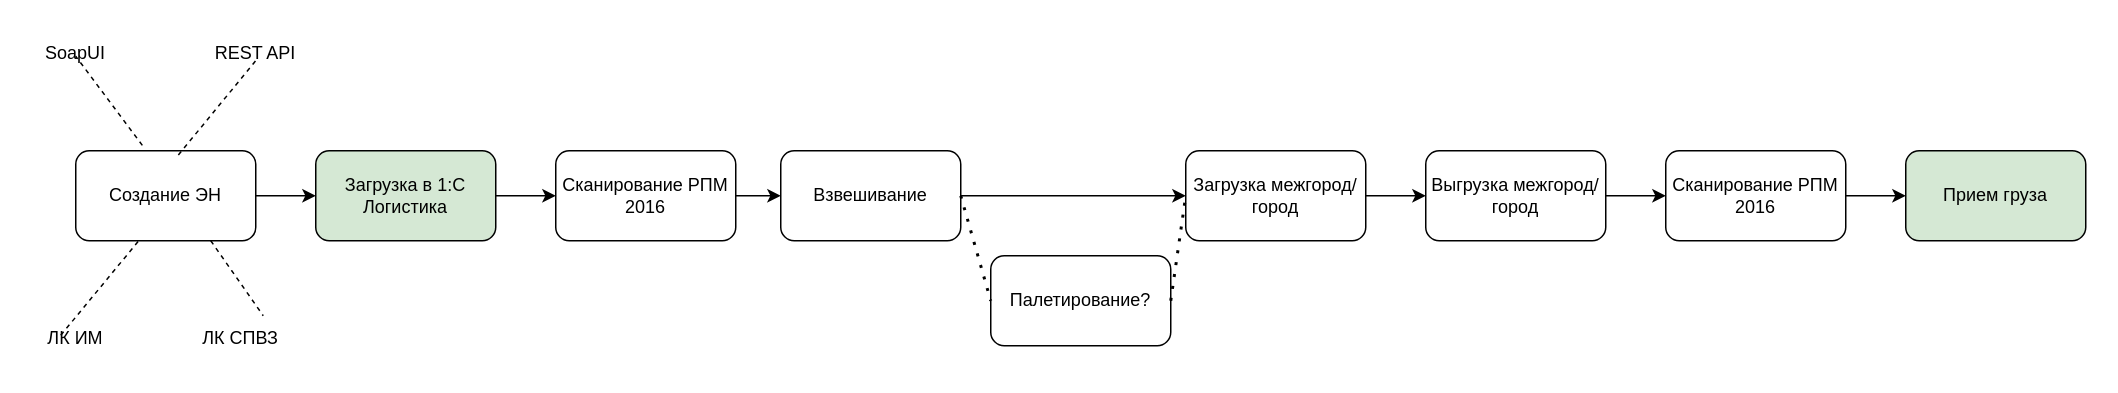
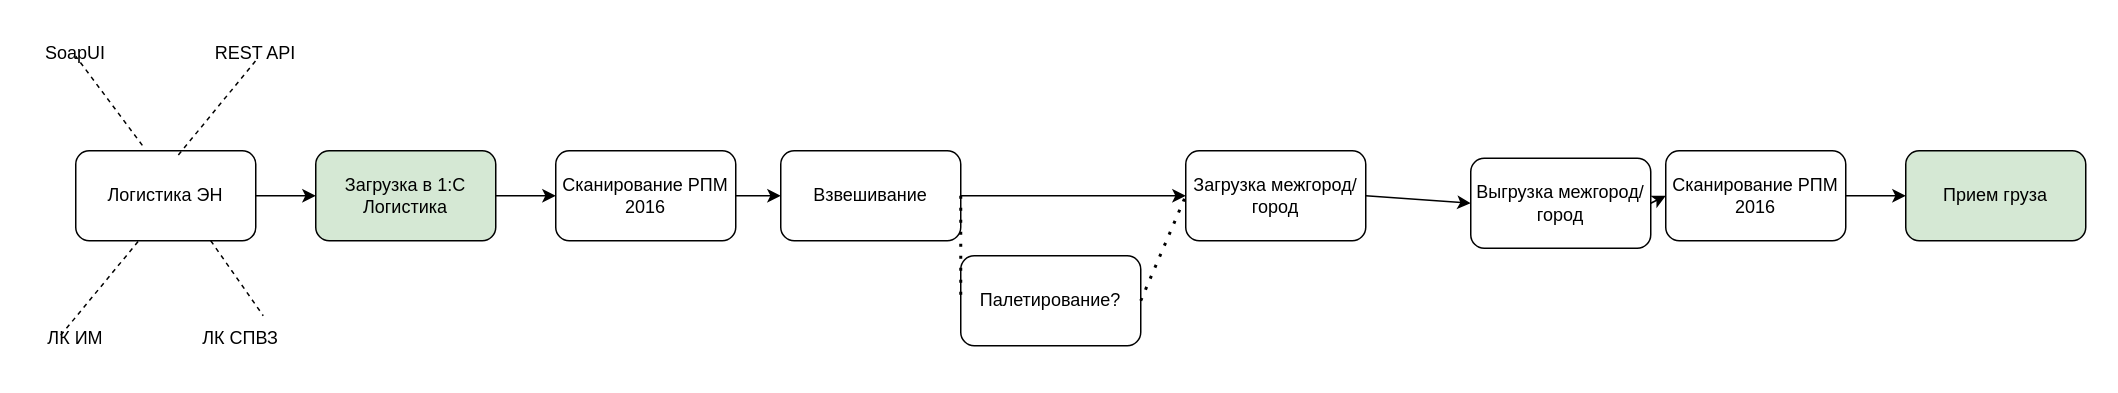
- <mxCell id="2" value="Создание ЭН" style="rounded=1;whiteSpace=wrap;html=1;" vertex="1" parent="1"><mxGeometry x="50" y="100" width="120" height="60" as="geometry" /></mxCell>
+ <mxCell id="2" value="Логистика ЭН" style="rounded=1;whiteSpace=wrap;html=1;" vertex="1" parent="1"><mxGeometry x="50" y="100" width="120" height="60" as="geometry" /></mxCell>
- <mxCell id="12" value="Выгрузка межгород/город" style="rounded=1;whiteSpace=wrap;html=1;" vertex="1" parent="1"><mxGeometry x="950" y="100" width="120" height="60" as="geometry" /></mxCell>
+ <mxCell id="12" value="Выгрузка межгород/город" style="rounded=1;whiteSpace=wrap;html=1;" vertex="1" parent="1"><mxGeometry x="980" y="105" width="120" height="60" as="geometry" /></mxCell>
- <mxCell id="13" value="Палетирование?" style="rounded=1;whiteSpace=wrap;html=1;" vertex="1" parent="1"><mxGeometry x="660" y="170" width="120" height="60" as="geometry" /></mxCell>
+ <mxCell id="13" value="Палетирование?" style="rounded=1;whiteSpace=wrap;html=1;" vertex="1" parent="1"><mxGeometry x="640" y="170" width="120" height="60" as="geometry" /></mxCell>
